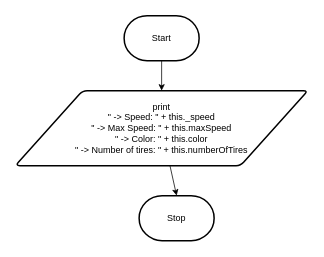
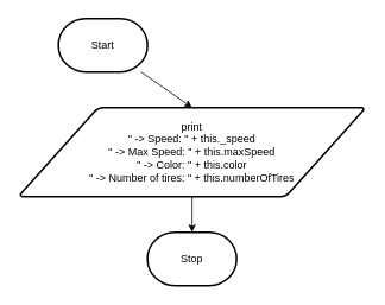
- <mxCell id="3" value="Start" style="strokeWidth=2;html=1;shape=mxgraph.flowchart.terminator;whiteSpace=wrap;" vertex="1" parent="1"><mxGeometry x="165" y="20" width="100" height="60" as="geometry" /></mxCell>
+ <mxCell id="3" value="Start" style="strokeWidth=2;html=1;shape=mxgraph.flowchart.terminator;whiteSpace=wrap;" vertex="1" parent="1"><mxGeometry x="65" y="20" width="100" height="60" as="geometry" /></mxCell>
- <mxCell id="6" value="Stop" style="strokeWidth=2;html=1;shape=mxgraph.flowchart.terminator;whiteSpace=wrap;" vertex="1" parent="1"><mxGeometry x="185" y="260" width="100" height="60" as="geometry" /></mxCell>
+ <mxCell id="6" value="Stop" style="strokeWidth=2;html=1;shape=mxgraph.flowchart.terminator;whiteSpace=wrap;" vertex="1" parent="1"><mxGeometry x="165" y="260" width="100" height="60" as="geometry" /></mxCell>
